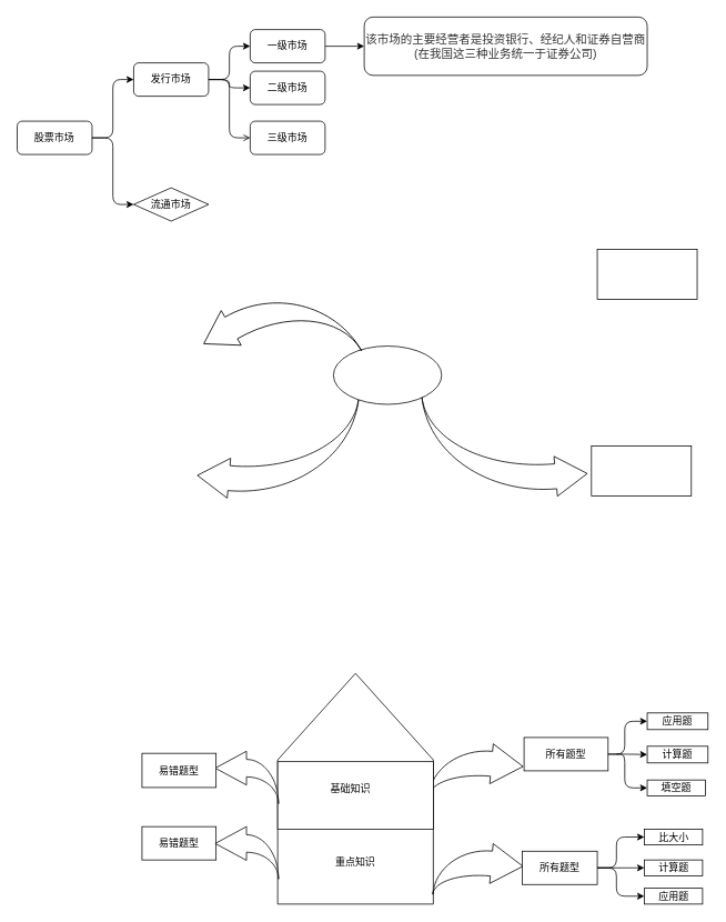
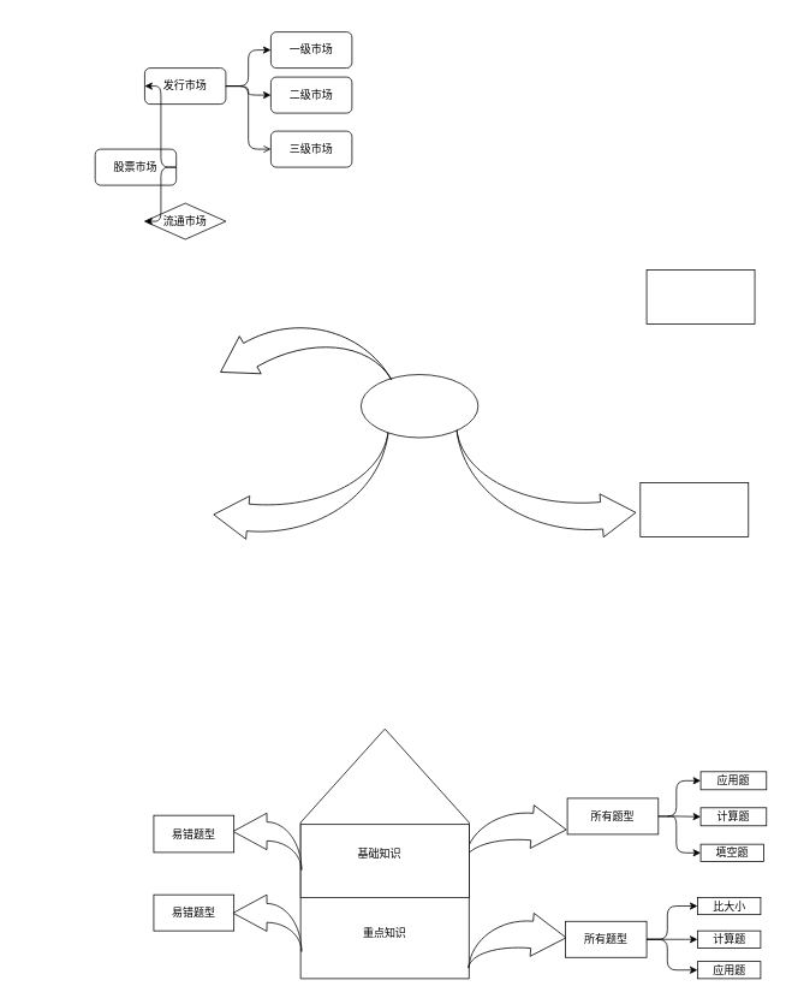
- <mxCell id="8" value="" style="edgeStyle=orthogonalEdgeStyle;rounded=0;orthogonalLoop=1;jettySize=auto;html=1;" parent="1" source="9" target="10" edge="1"><mxGeometry relative="1" as="geometry" /></mxCell>
- <mxCell id="10" value="&lt;span style=&quot;color: rgb(51 , 51 , 51) ; font-family: &amp;#34;arial&amp;#34; , , sans-serif ; font-size: 14px ; text-indent: 28px ; background-color: rgb(255 , 255 , 255)&quot;&gt;该市场的主要经营者是投资银行、经纪人和证券自营商&lt;br&gt;(在我国这三种业务统一于证券公司)&lt;/span&gt;" style="rounded=1;whiteSpace=wrap;html=1;" parent="1" vertex="1"><mxGeometry x="437" y="20" width="340" height="70" as="geometry" /></mxCell>
- <mxCell id="3" value="股票市场" style="rounded=1;whiteSpace=wrap;html=1;" parent="1" vertex="1"><mxGeometry x="20" y="145" width="90" height="40" as="geometry" /></mxCell>
+ <mxCell id="3" value="股票市场" style="rounded=1;whiteSpace=wrap;html=1;" parent="1" vertex="1"><mxGeometry x="105" y="165" width="90" height="40" as="geometry" /></mxCell>
